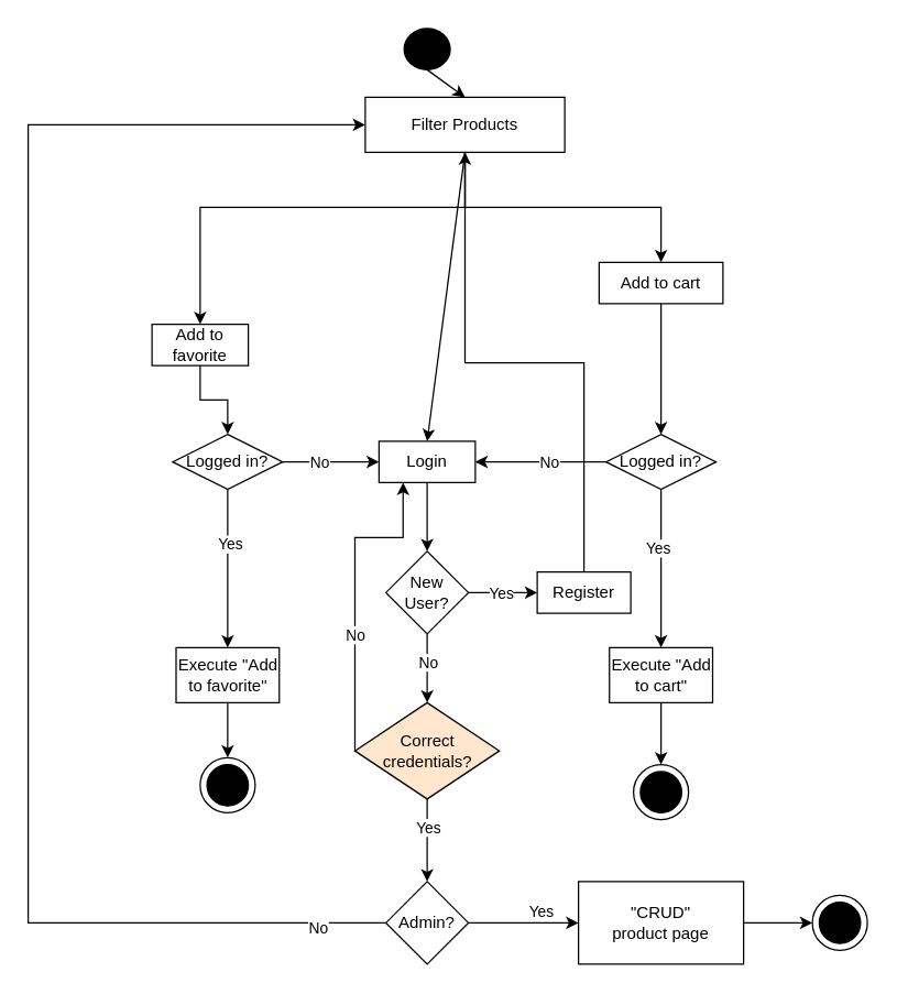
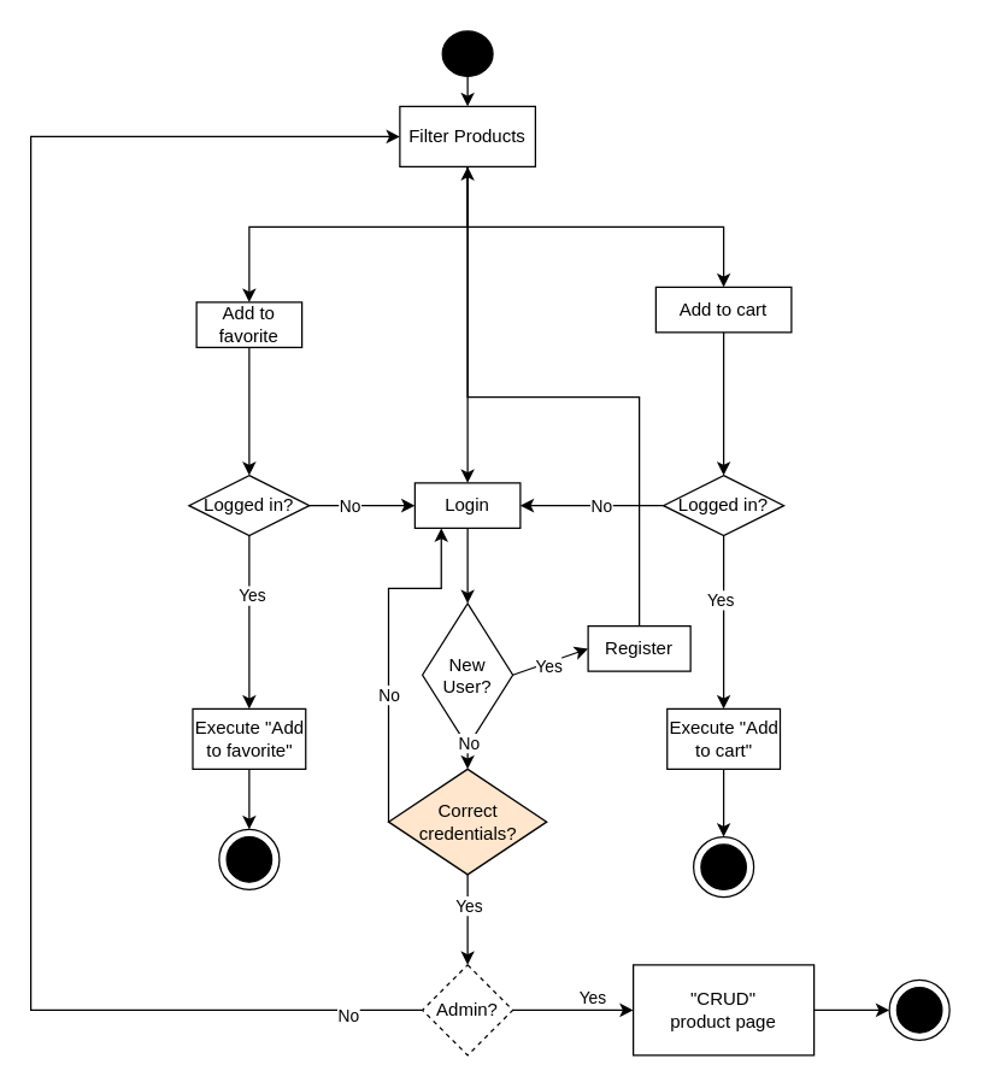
- <mxCell id="3" value="Filter Products" style="rounded=0;whiteSpace=wrap;html=1;fillColor=#FFFFFF;" parent="1" vertex="1"><mxGeometry x="265" y="70" width="145" height="40" as="geometry" /></mxCell>
+ <mxCell id="3" value="Filter Products" style="rounded=0;whiteSpace=wrap;html=1;fillColor=#FFFFFF;" parent="1" vertex="1"><mxGeometry x="265" y="70" width="90" height="40" as="geometry" /></mxCell>
- <mxCell id="6" value="Add to favorite" style="rounded=0;whiteSpace=wrap;html=1;fillColor=#FFFFFF;" parent="1" vertex="1"><mxGeometry x="110" y="235" width="70" height="30" as="geometry" /></mxCell>
+ <mxCell id="6" value="Add to favorite" style="rounded=0;whiteSpace=wrap;html=1;fillColor=#FFFFFF;" parent="1" vertex="1"><mxGeometry x="130" y="200" width="70" height="30" as="geometry" /></mxCell>
- <mxCell id="14" value="New User?" style="rhombus;whiteSpace=wrap;html=1;fillColor=#FFFFFF;" parent="1" vertex="1"><mxGeometry x="280" y="400" width="60" height="60" as="geometry" /></mxCell>
+ <mxCell id="14" value="New User?" style="rhombus;whiteSpace=wrap;html=1;fillColor=#FFFFFF;" parent="1" vertex="1"><mxGeometry x="280" y="400" width="60" height="95" as="geometry" /></mxCell>
- <mxCell id="18" value="Admin?" style="rhombus;whiteSpace=wrap;html=1;fillColor=#FFFFFF;" parent="1" vertex="1"><mxGeometry x="280" y="640" width="60" height="60" as="geometry" /></mxCell>
+ <mxCell id="18" value="Admin?" style="rhombus;whiteSpace=wrap;html=1;fillColor=#FFFFFF;dashed=1;" parent="1" vertex="1"><mxGeometry x="280" y="640" width="60" height="60" as="geometry" /></mxCell>
